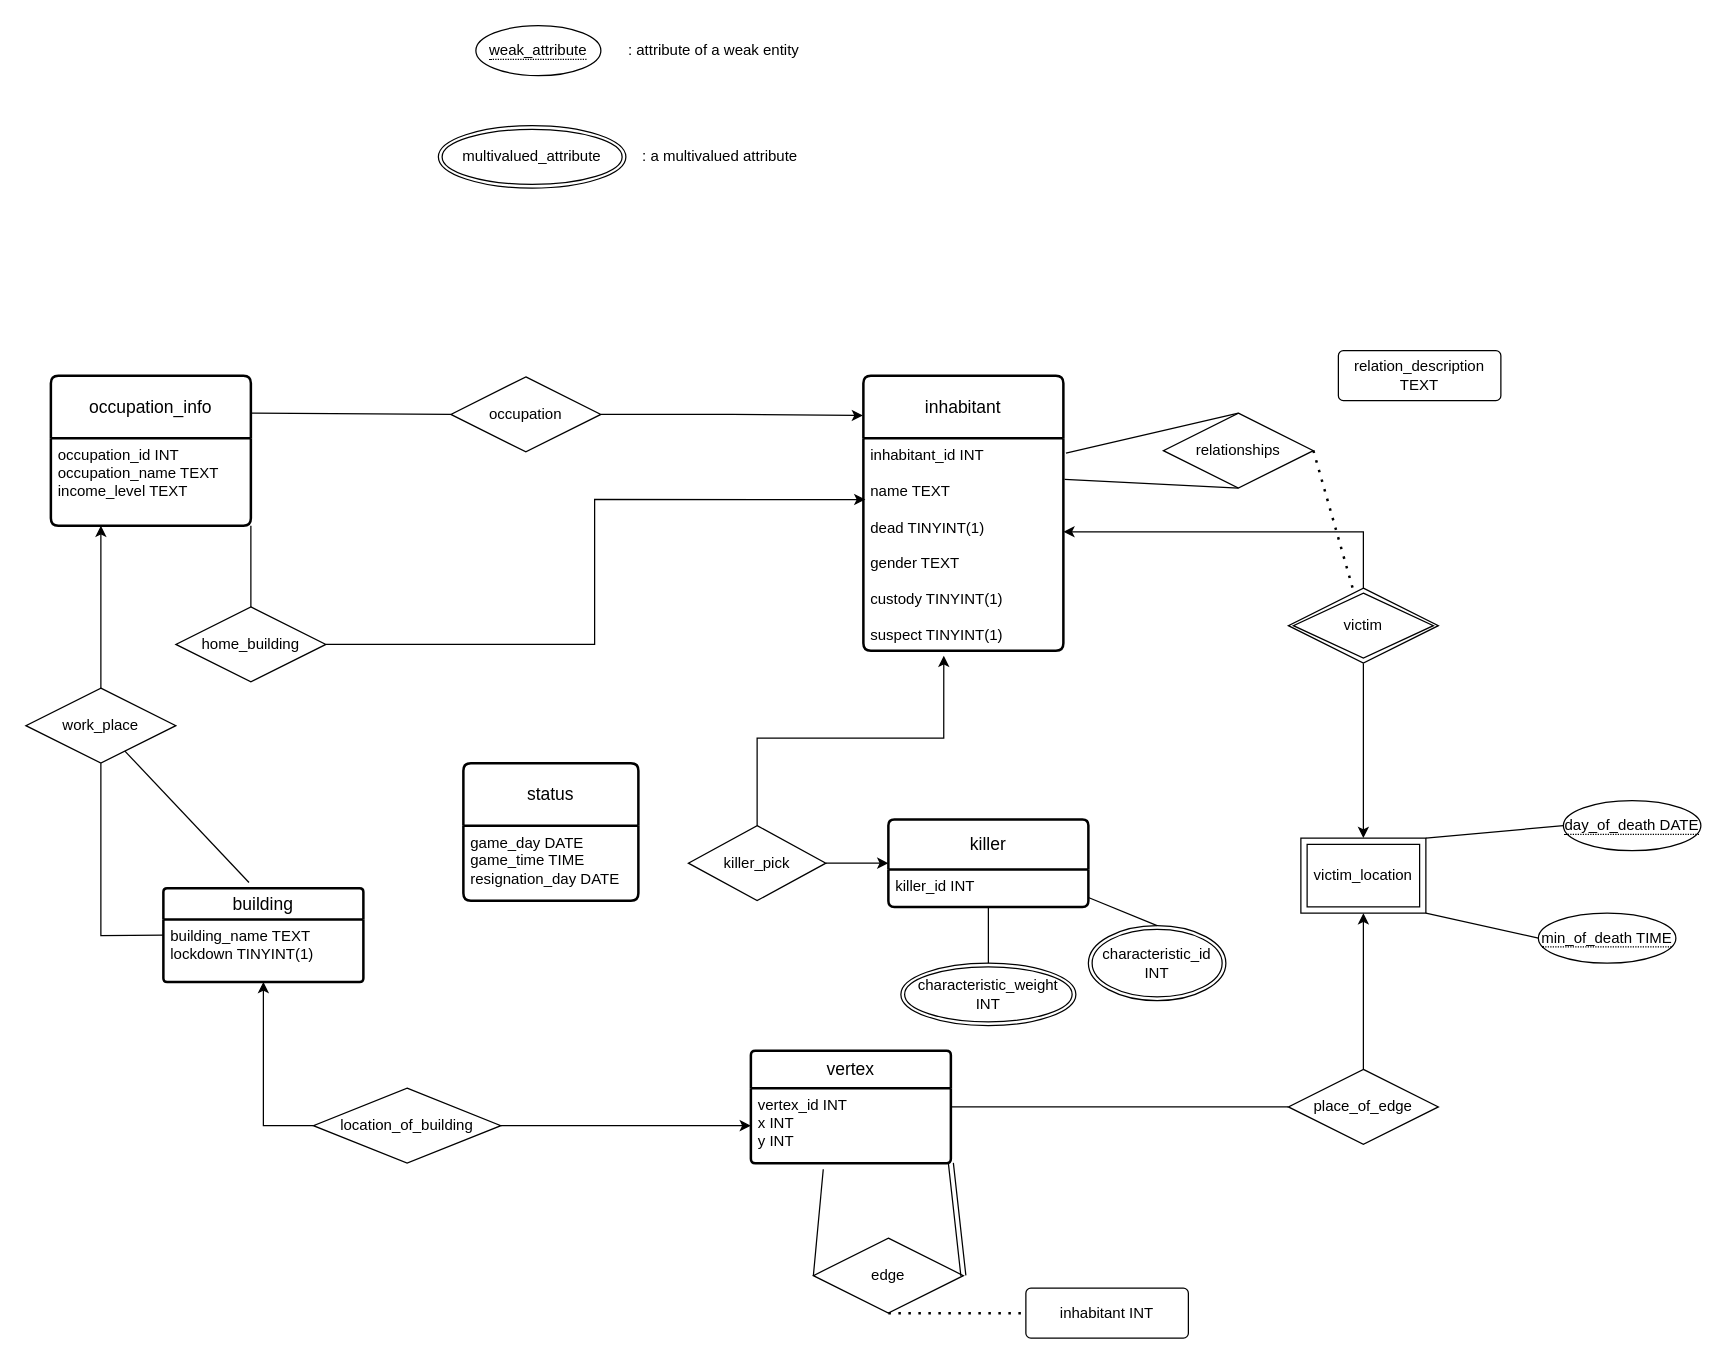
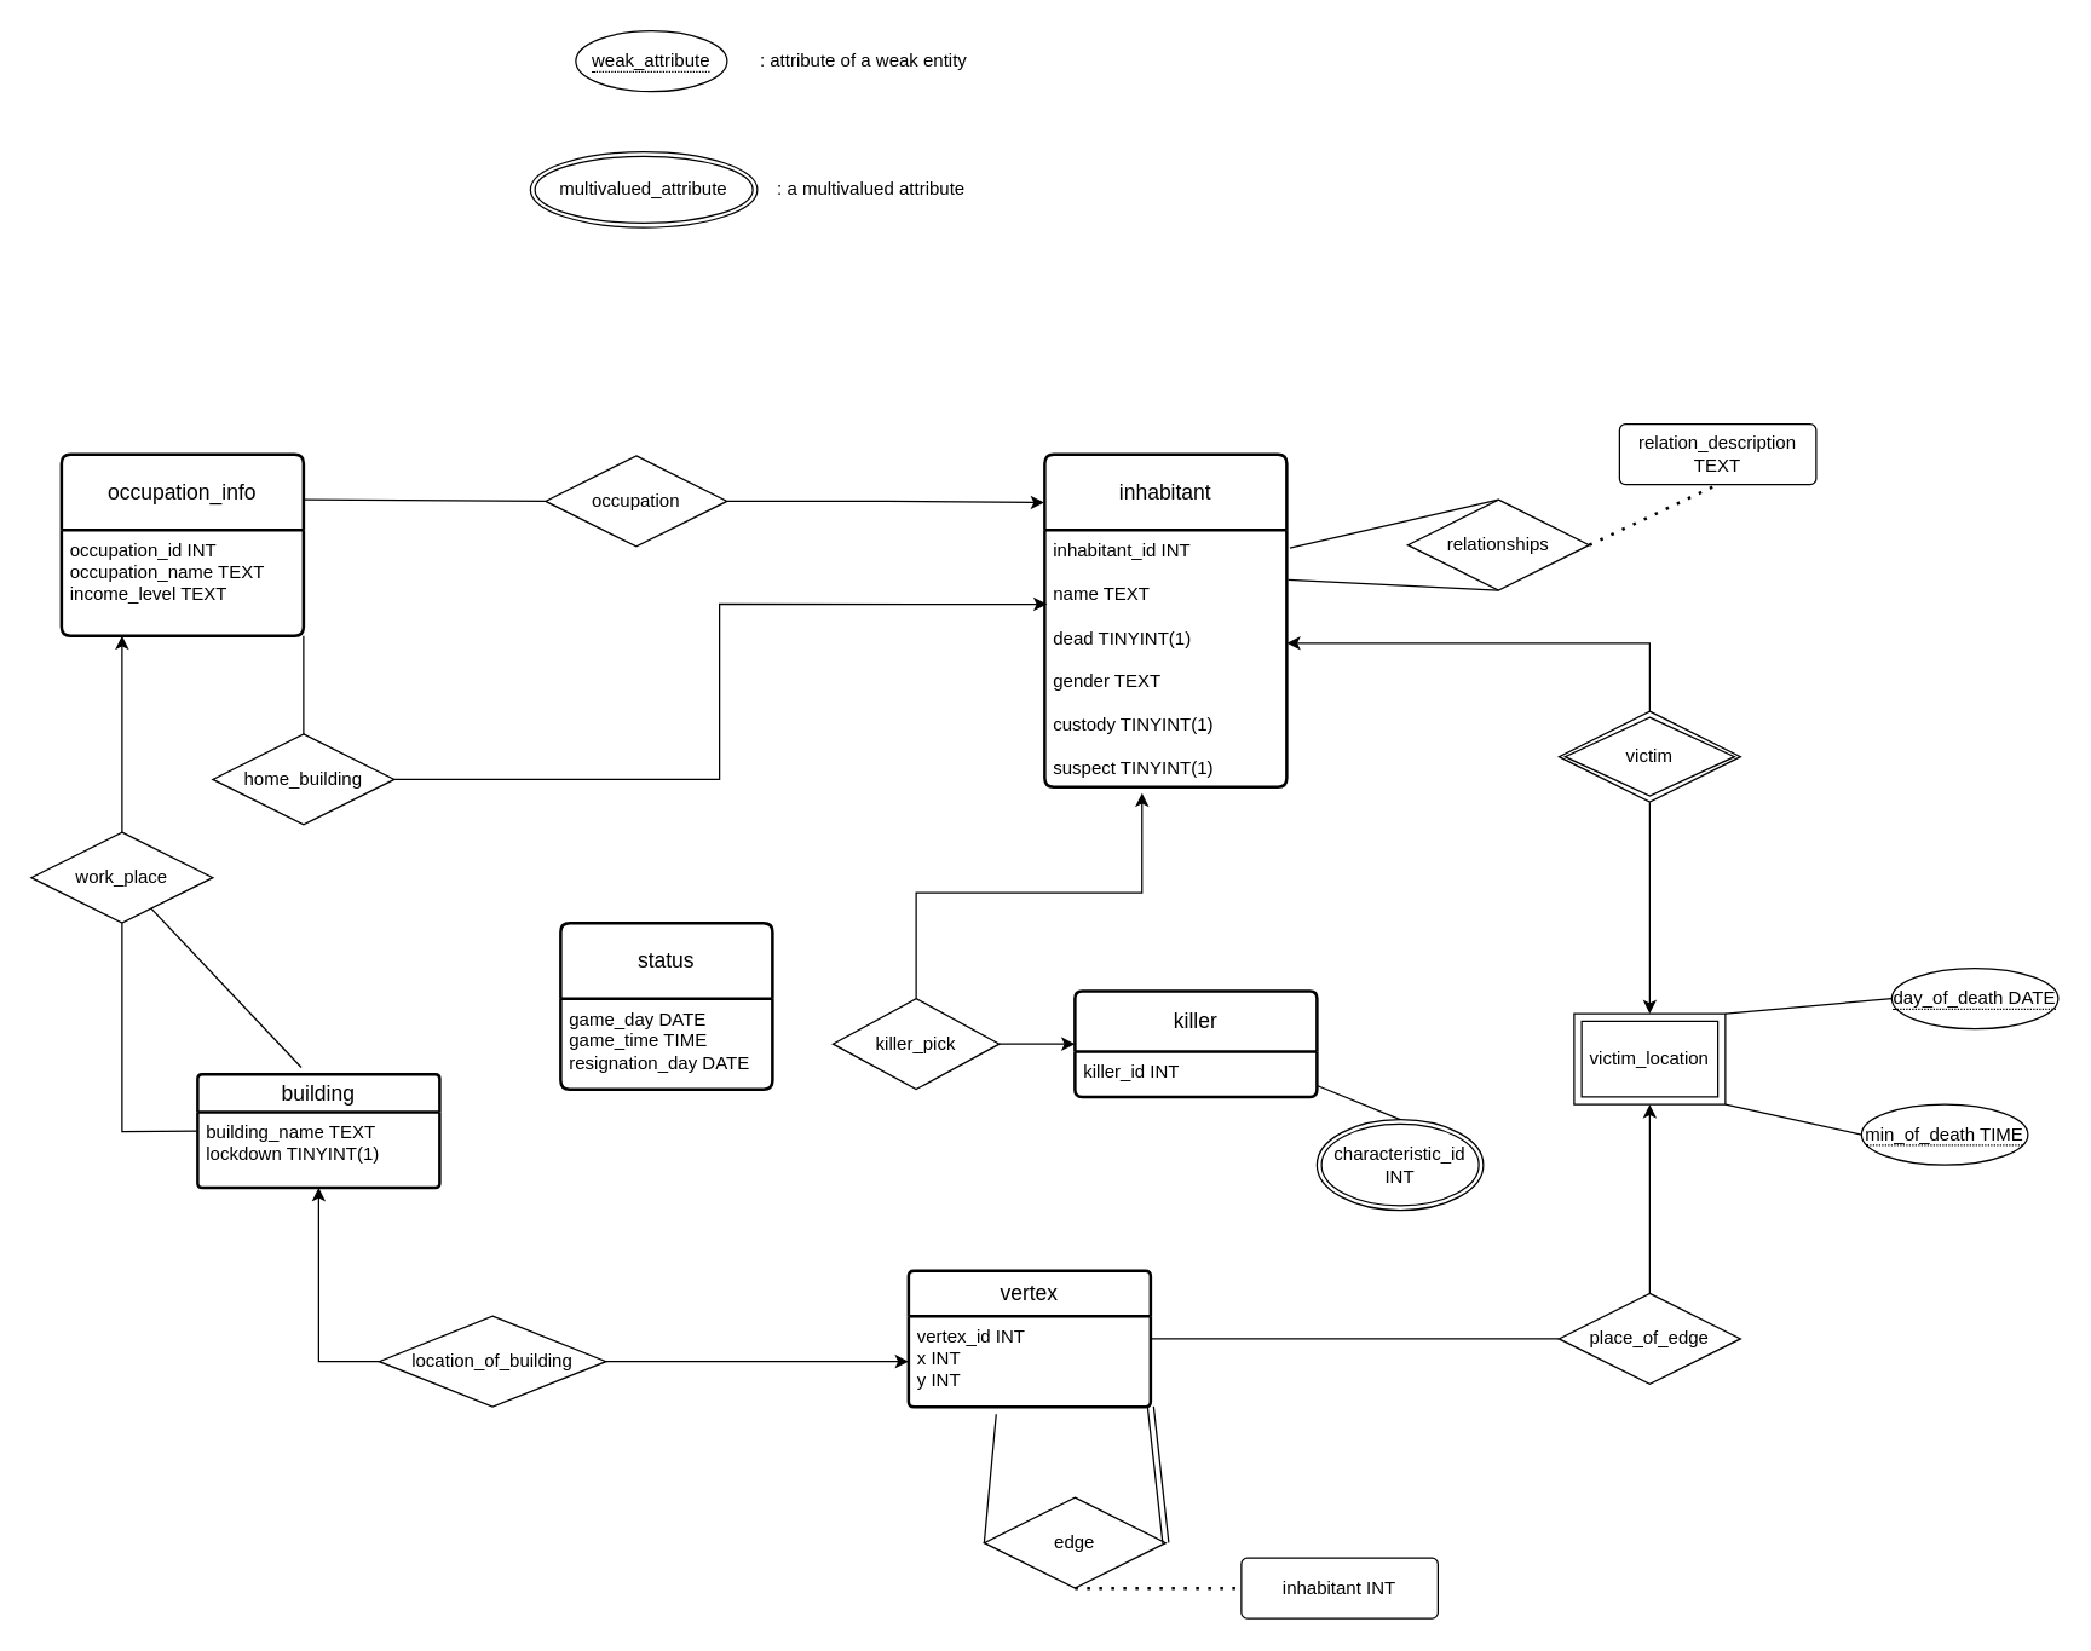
- <mxCell id="4" value="" style="endArrow=none;dashed=1;html=1;dashPattern=1 3;strokeWidth=2;rounded=0;exitX=1;exitY=0.5;exitDx=0;exitDy=0;" parent="1" source="2" target="13" edge="1"><mxGeometry width="50" height="50" relative="1" as="geometry"><mxPoint x="620" y="505" as="sourcePoint" /><mxPoint x="670" y="455" as="targetPoint" /></mxGeometry></mxCell>
+ <mxCell id="4" value="" style="endArrow=none;dashed=1;html=1;dashPattern=1 3;strokeWidth=2;rounded=0;entryX=0.5;entryY=1;entryDx=0;entryDy=0;exitX=1;exitY=0.5;exitDx=0;exitDy=0;" parent="1" source="2" target="3" edge="1"><mxGeometry width="50" height="50" relative="1" as="geometry"><mxPoint x="620" y="505" as="sourcePoint" /><mxPoint x="670" y="455" as="targetPoint" /></mxGeometry></mxCell>
- <mxCell id="46" value="" style="endArrow=none;html=1;rounded=0;entryX=0.5;entryY=1;entryDx=0;entryDy=0;exitX=0.5;exitY=0;exitDx=0;exitDy=0;" parent="1" source="45" target="43" edge="1"><mxGeometry relative="1" as="geometry"><mxPoint x="610" y="740" as="sourcePoint" /><mxPoint x="770" y="740" as="targetPoint" /></mxGeometry></mxCell>
- <mxCell id="45" value="characteristic_weight&lt;br&gt;INT" style="ellipse;shape=doubleEllipse;margin=3;whiteSpace=wrap;html=1;align=center;" parent="1" vertex="1"><mxGeometry x="720" y="770" width="140" height="50" as="geometry" /></mxCell>
